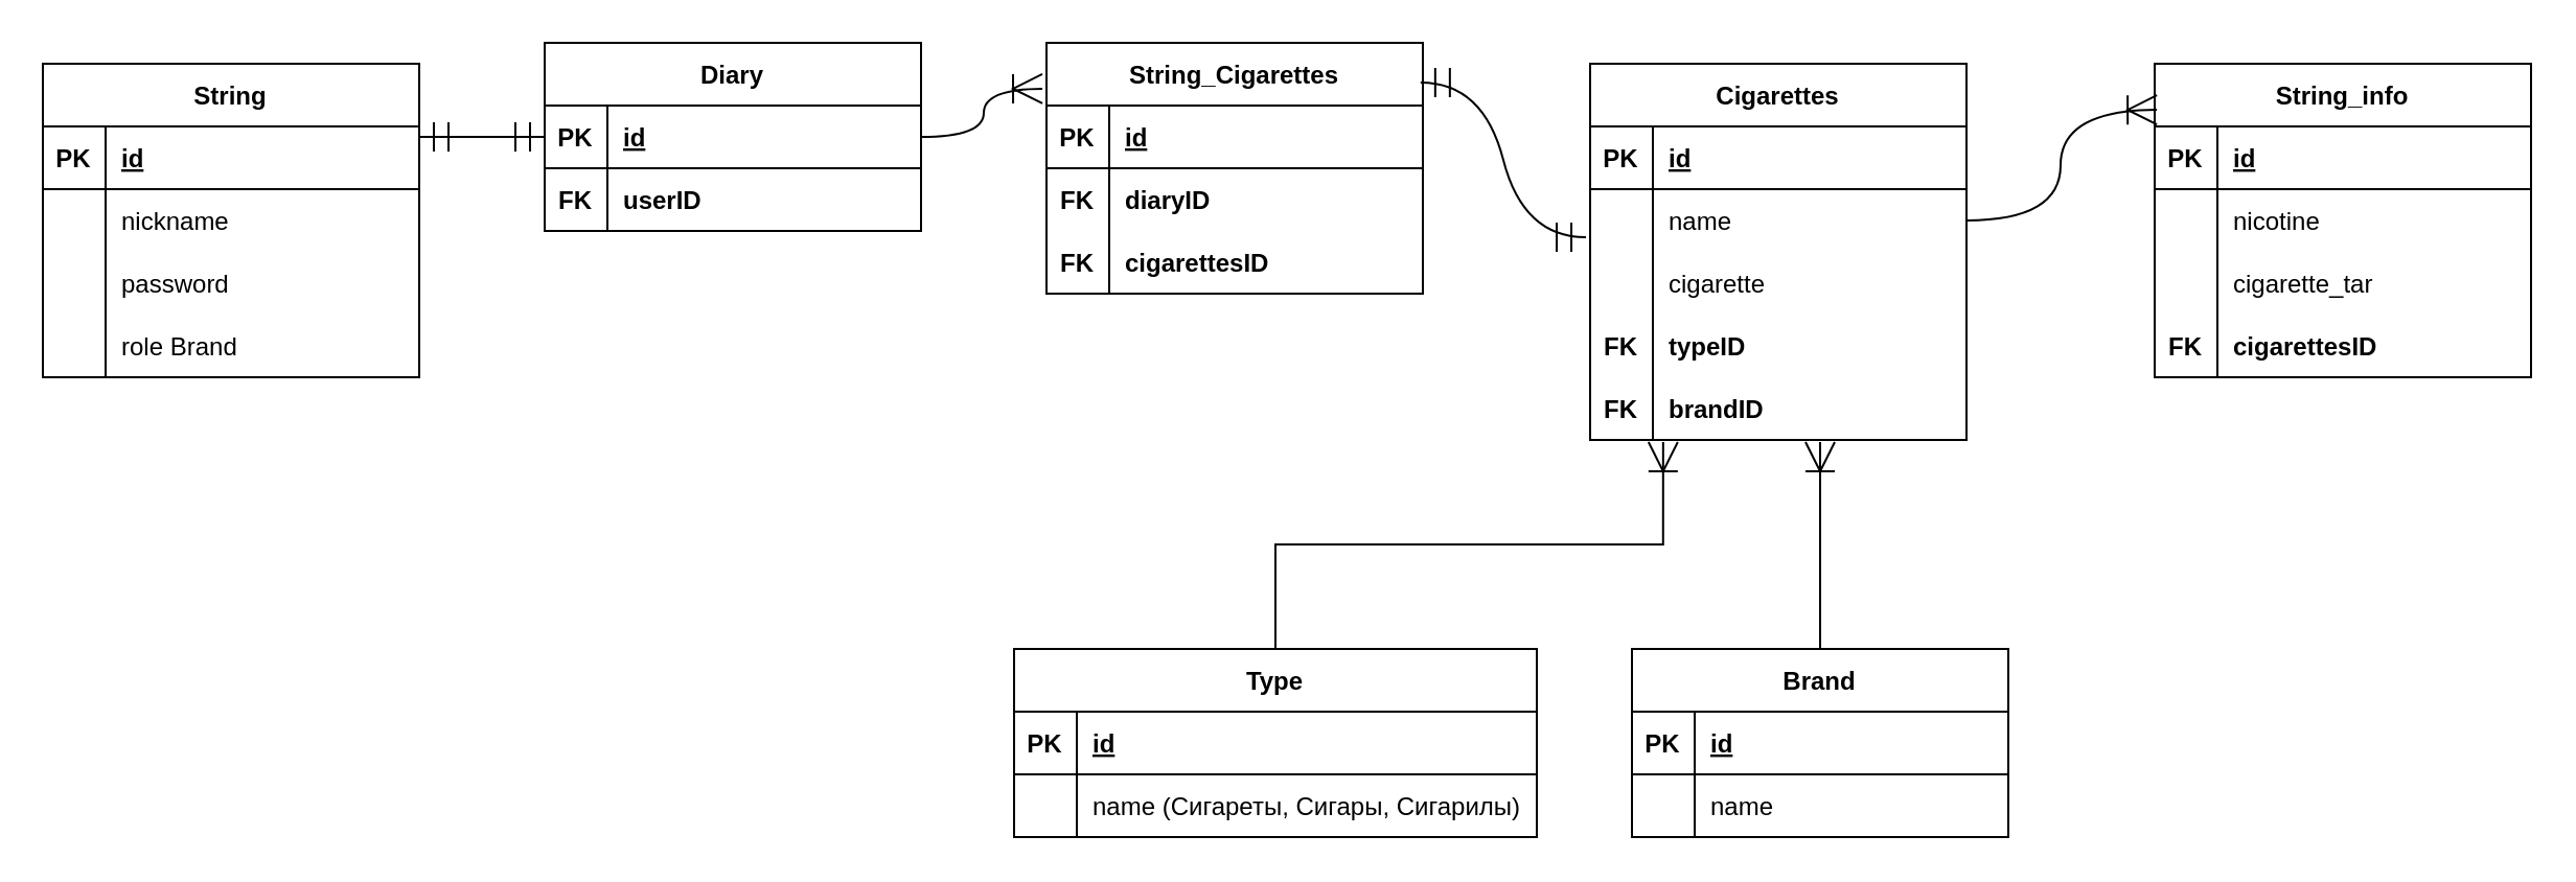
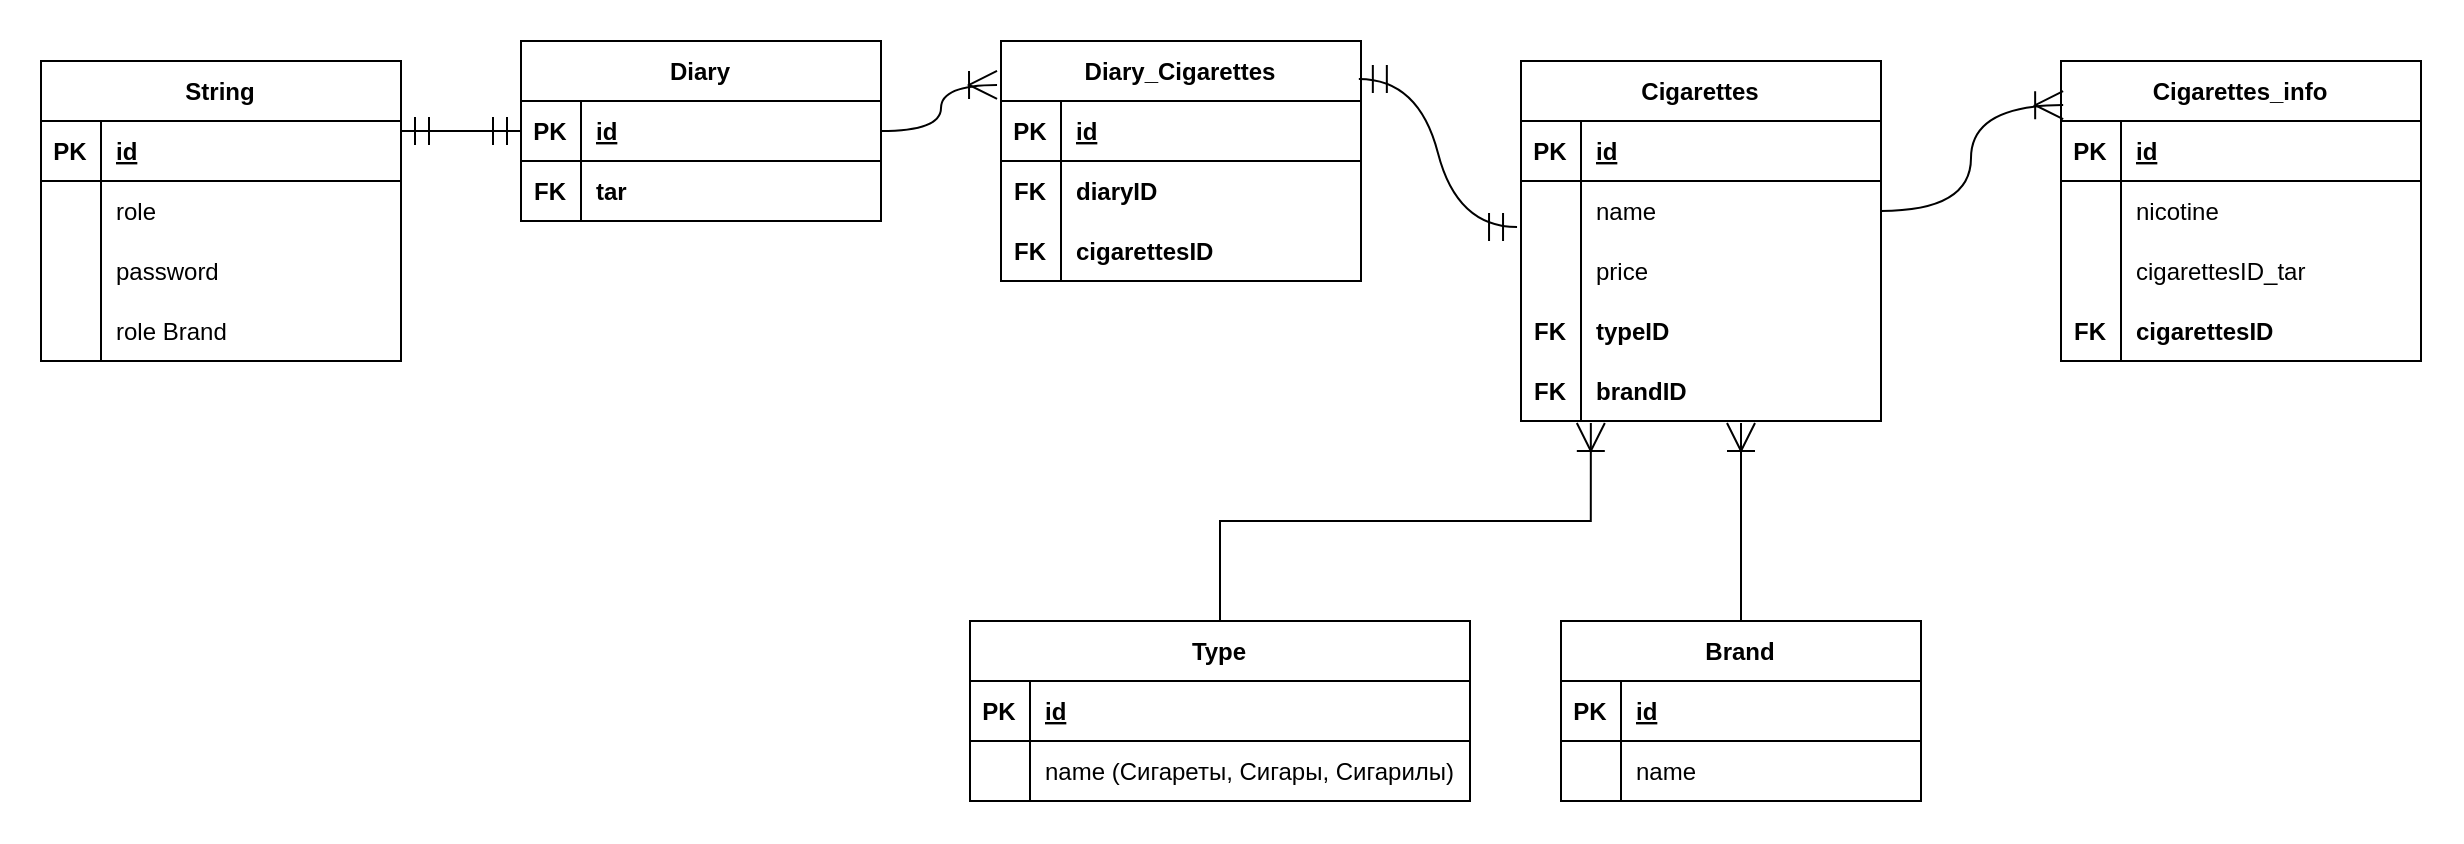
- <mxCell id="69" value="String_Cigarettes" style="shape=table;startSize=30;container=1;collapsible=1;childLayout=tableLayout;fixedRows=1;rowLines=0;fontStyle=1;align=center;resizeLast=1;" vertex="1" parent="1"><mxGeometry x="500" y="20" width="180" height="120" as="geometry" /></mxCell>
+ <mxCell id="69" value="Diary_Cigarettes" style="shape=table;startSize=30;container=1;collapsible=1;childLayout=tableLayout;fixedRows=1;rowLines=0;fontStyle=1;align=center;resizeLast=1;" vertex="1" parent="1"><mxGeometry x="500" y="20" width="180" height="120" as="geometry" /></mxCell>
- <mxCell id="45" value="String_info" style="shape=table;startSize=30;container=1;collapsible=1;childLayout=tableLayout;fixedRows=1;rowLines=0;fontStyle=1;align=center;resizeLast=1;" vertex="1" parent="1"><mxGeometry x="1030" y="30" width="180" height="150" as="geometry" /></mxCell>
+ <mxCell id="45" value="Cigarettes_info" style="shape=table;startSize=30;container=1;collapsible=1;childLayout=tableLayout;fixedRows=1;rowLines=0;fontStyle=1;align=center;resizeLast=1;" vertex="1" parent="1"><mxGeometry x="1030" y="30" width="180" height="150" as="geometry" /></mxCell>
- <mxCell id="67" value="userID" style="shape=partialRectangle;connectable=0;fillColor=none;top=0;left=0;bottom=0;right=0;align=left;spacingLeft=6;fontStyle=1;overflow=hidden;" vertex="1" parent="65"><mxGeometry x="30" width="150" height="30" as="geometry"><mxRectangle width="150" height="30" as="alternateBounds" /></mxGeometry></mxCell>
+ <mxCell id="67" value="tar" style="shape=partialRectangle;connectable=0;fillColor=none;top=0;left=0;bottom=0;right=0;align=left;spacingLeft=6;fontStyle=1;overflow=hidden;" vertex="1" parent="65"><mxGeometry x="30" width="150" height="30" as="geometry"><mxRectangle width="150" height="30" as="alternateBounds" /></mxGeometry></mxCell>
- <mxCell id="8" value="nickname" style="shape=partialRectangle;connectable=0;fillColor=none;top=0;left=0;bottom=0;right=0;align=left;spacingLeft=6;overflow=hidden;" parent="6" vertex="1"><mxGeometry x="30" width="150" height="30" as="geometry"><mxRectangle width="150" height="30" as="alternateBounds" /></mxGeometry></mxCell>
+ <mxCell id="8" value="role" style="shape=partialRectangle;connectable=0;fillColor=none;top=0;left=0;bottom=0;right=0;align=left;spacingLeft=6;overflow=hidden;" parent="6" vertex="1"><mxGeometry x="30" width="150" height="30" as="geometry"><mxRectangle width="150" height="30" as="alternateBounds" /></mxGeometry></mxCell>
- <mxCell id="24" value="cigarette" style="shape=partialRectangle;connectable=0;fillColor=none;top=0;left=0;bottom=0;right=0;align=left;spacingLeft=6;overflow=hidden;" parent="22" vertex="1"><mxGeometry x="30" width="150" height="30" as="geometry"><mxRectangle width="150" height="30" as="alternateBounds" /></mxGeometry></mxCell>
+ <mxCell id="24" value="price" style="shape=partialRectangle;connectable=0;fillColor=none;top=0;left=0;bottom=0;right=0;align=left;spacingLeft=6;overflow=hidden;" parent="22" vertex="1"><mxGeometry x="30" width="150" height="30" as="geometry"><mxRectangle width="150" height="30" as="alternateBounds" /></mxGeometry></mxCell>
- <mxCell id="54" value="cigarette_tar" style="shape=partialRectangle;connectable=0;fillColor=none;top=0;left=0;bottom=0;right=0;align=left;spacingLeft=6;overflow=hidden;" vertex="1" parent="52"><mxGeometry x="30" width="150" height="30" as="geometry"><mxRectangle width="150" height="30" as="alternateBounds" /></mxGeometry></mxCell>
+ <mxCell id="54" value="cigarettesID_tar" style="shape=partialRectangle;connectable=0;fillColor=none;top=0;left=0;bottom=0;right=0;align=left;spacingLeft=6;overflow=hidden;" vertex="1" parent="52"><mxGeometry x="30" width="150" height="30" as="geometry"><mxRectangle width="150" height="30" as="alternateBounds" /></mxGeometry></mxCell>
